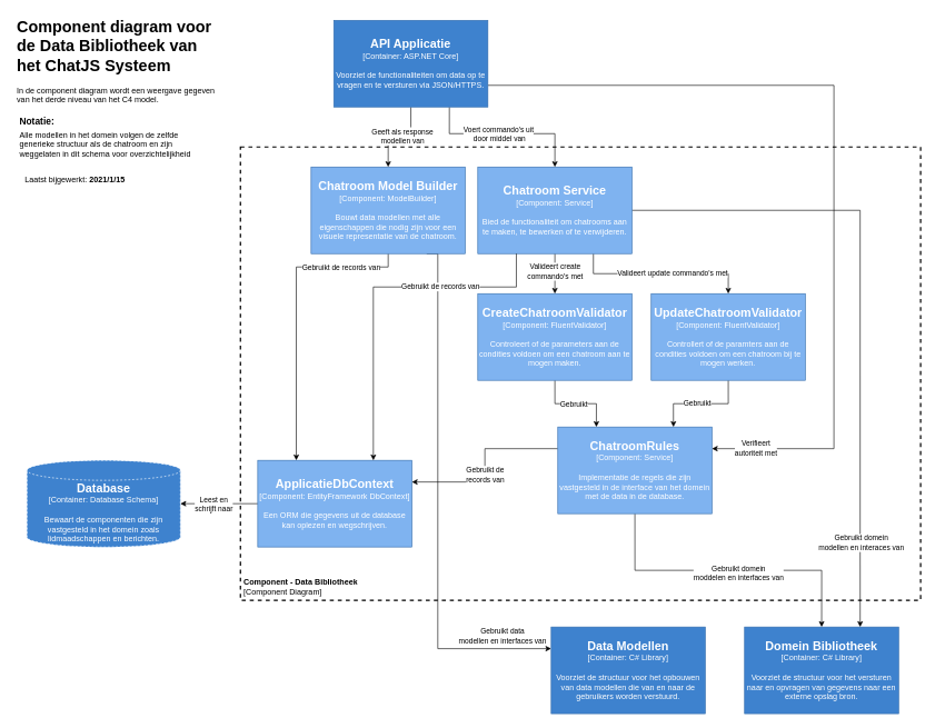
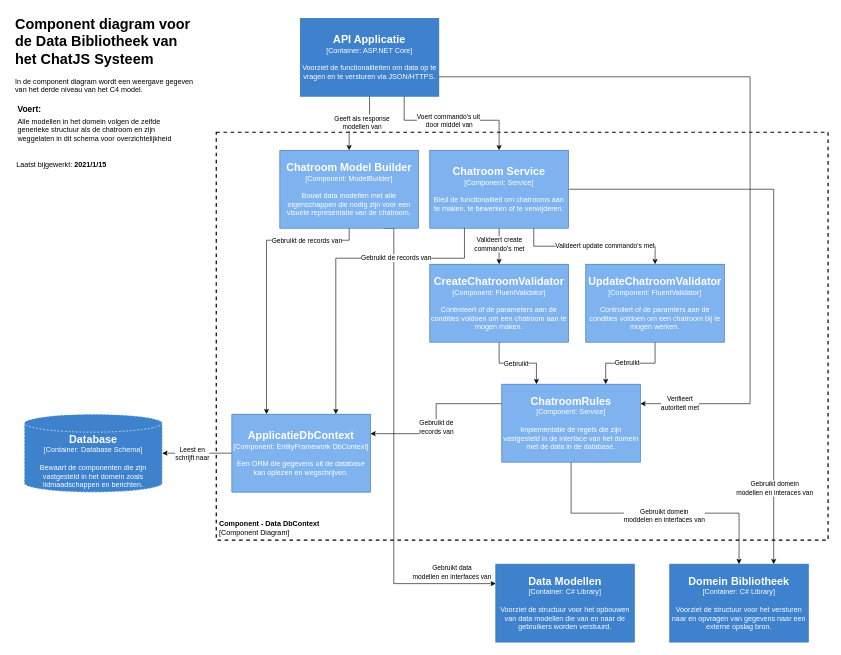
- <mxCell id="42" value="&lt;div style=&quot;font-size: 14px;&quot; align=&quot;left&quot;&gt;&lt;b style=&quot;font-size: 14px;&quot;&gt;Notatie:&lt;/b&gt;&lt;/div&gt;" style="text;html=1;align=left;verticalAlign=middle;resizable=0;points=[];autosize=1;fontSize=14;" vertex="1" parent="1"><mxGeometry x="27.11" y="171" width="70" height="20" as="geometry" /></mxCell>
+ <mxCell id="42" value="&lt;div style=&quot;font-size: 14px;&quot; align=&quot;left&quot;&gt;&lt;b style=&quot;font-size: 14px;&quot;&gt;Voert:&lt;/b&gt;&lt;/div&gt;" style="text;html=1;align=left;verticalAlign=middle;resizable=0;points=[];autosize=1;fontSize=14;" vertex="1" parent="1"><mxGeometry x="27.11" y="171" width="70" height="20" as="geometry" /></mxCell>
- <mxCell id="4" value="Laatst bijgewerkt: &lt;b&gt;2021/1/15&lt;/b&gt;" style="text;html=1;strokeColor=none;fillColor=none;align=center;verticalAlign=middle;whiteSpace=wrap;rounded=0;" vertex="1" parent="1"><mxGeometry x="27.11" y="260" width="170" height="20" as="geometry" /></mxCell>
+ <mxCell id="4" value="Laatst bijgewerkt: &lt;b&gt;2021/1/15&lt;/b&gt;" style="text;html=1;strokeColor=none;fillColor=none;align=center;verticalAlign=middle;whiteSpace=wrap;rounded=0;" vertex="1" parent="1"><mxGeometry x="17.11" y="265" width="170" height="20" as="geometry" /></mxCell>
- <mxCell id="2" value="&lt;div&gt;&lt;font style=&quot;font-size: 12px&quot;&gt;&lt;b&gt;Component - Data Bibliotheek&lt;br&gt;&lt;/b&gt;&lt;/font&gt;&lt;/div&gt;&lt;font style=&quot;font-size: 12px&quot;&gt;[Component Diagram]&lt;/font&gt;" style="text;html=1;fillColor=none;spacing=5;spacingTop=-20;whiteSpace=wrap;overflow=hidden;rounded=0;dashed=1;verticalAlign=bottom;strokeColor=#000000;strokeWidth=2;" vertex="1" parent="1"><mxGeometry x="360" y="220" width="1020" height="680" as="geometry" /></mxCell>
+ <mxCell id="2" value="&lt;div&gt;&lt;font style=&quot;font-size: 12px&quot;&gt;&lt;b&gt;Component - Data DbContext&lt;br&gt;&lt;/b&gt;&lt;/font&gt;&lt;/div&gt;&lt;font style=&quot;font-size: 12px&quot;&gt;[Component Diagram]&lt;/font&gt;" style="text;html=1;fillColor=none;spacing=5;spacingTop=-20;whiteSpace=wrap;overflow=hidden;rounded=0;dashed=1;verticalAlign=bottom;strokeColor=#000000;strokeWidth=2;" vertex="1" parent="1"><mxGeometry x="360" y="220" width="1020" height="680" as="geometry" /></mxCell>
